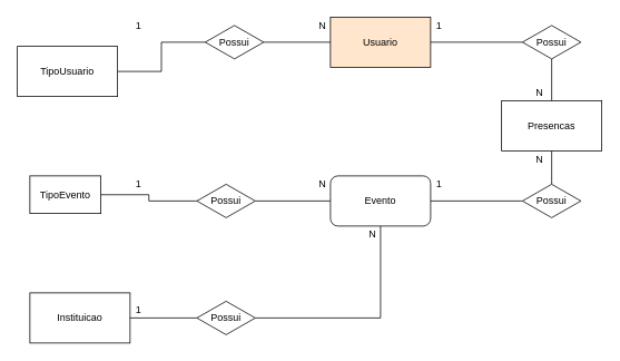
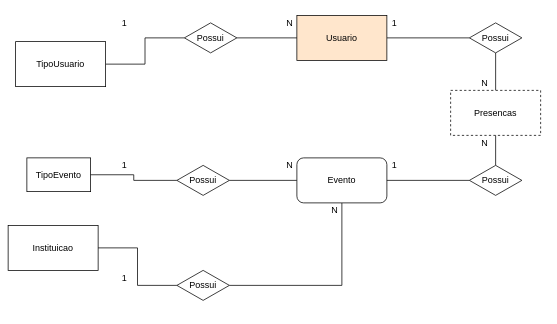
- <mxCell id="25" value="Presencas" style="rounded=0;whiteSpace=wrap;html=1;" vertex="1" parent="1"><mxGeometry x="600" y="120" width="120" height="60" as="geometry" /></mxCell>
+ <mxCell id="25" value="Presencas" style="rounded=0;whiteSpace=wrap;html=1;dashed=1;" vertex="1" parent="1"><mxGeometry x="600" y="120" width="120" height="60" as="geometry" /></mxCell>
- <mxCell id="5" value="Instituicao" style="rounded=0;whiteSpace=wrap;html=1;" vertex="1" parent="1"><mxGeometry x="35" y="350" width="120" height="60" as="geometry" /></mxCell>
+ <mxCell id="5" value="Instituicao" style="rounded=0;whiteSpace=wrap;html=1;" vertex="1" parent="1"><mxGeometry x="10" y="300" width="120" height="60" as="geometry" /></mxCell>
